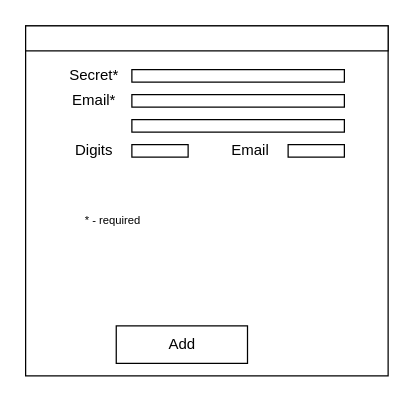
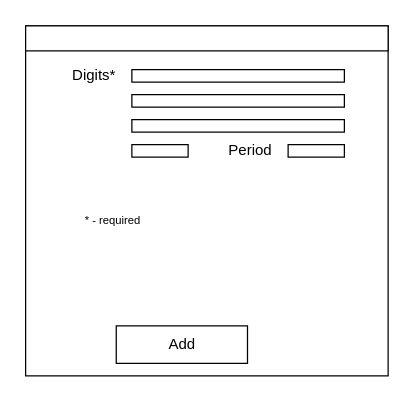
- <mxCell id="6" value="Secret*" style="text;html=1;strokeColor=none;fillColor=none;align=center;verticalAlign=middle;whiteSpace=wrap;rounded=0;" vertex="1" parent="1"><mxGeometry x="55" y="50" width="40" height="20" as="geometry" /></mxCell>
+ <mxCell id="6" value="Digits*" style="text;html=1;strokeColor=none;fillColor=none;align=center;verticalAlign=middle;whiteSpace=wrap;rounded=0;" vertex="1" parent="1"><mxGeometry x="55" y="50" width="40" height="20" as="geometry" /></mxCell>
- <mxCell id="8" value="Email*" style="text;html=1;strokeColor=none;fillColor=none;align=center;verticalAlign=middle;whiteSpace=wrap;rounded=0;" vertex="1" parent="1"><mxGeometry x="55" y="70" width="40" height="20" as="geometry" /></mxCell>
- <mxCell id="11" value="Digits" style="text;html=1;strokeColor=none;fillColor=none;align=center;verticalAlign=middle;whiteSpace=wrap;rounded=0;" vertex="1" parent="1"><mxGeometry x="55" y="110" width="40" height="20" as="geometry" /></mxCell>
- <mxCell id="13" value="Email" style="text;html=1;strokeColor=none;fillColor=none;align=center;verticalAlign=middle;whiteSpace=wrap;rounded=0;" vertex="1" parent="1"><mxGeometry x="180" y="110" width="40" height="20" as="geometry" /></mxCell>
+ <mxCell id="13" value="Period" style="text;html=1;strokeColor=none;fillColor=none;align=center;verticalAlign=middle;whiteSpace=wrap;rounded=0;" vertex="1" parent="1"><mxGeometry x="180" y="110" width="40" height="20" as="geometry" /></mxCell>
